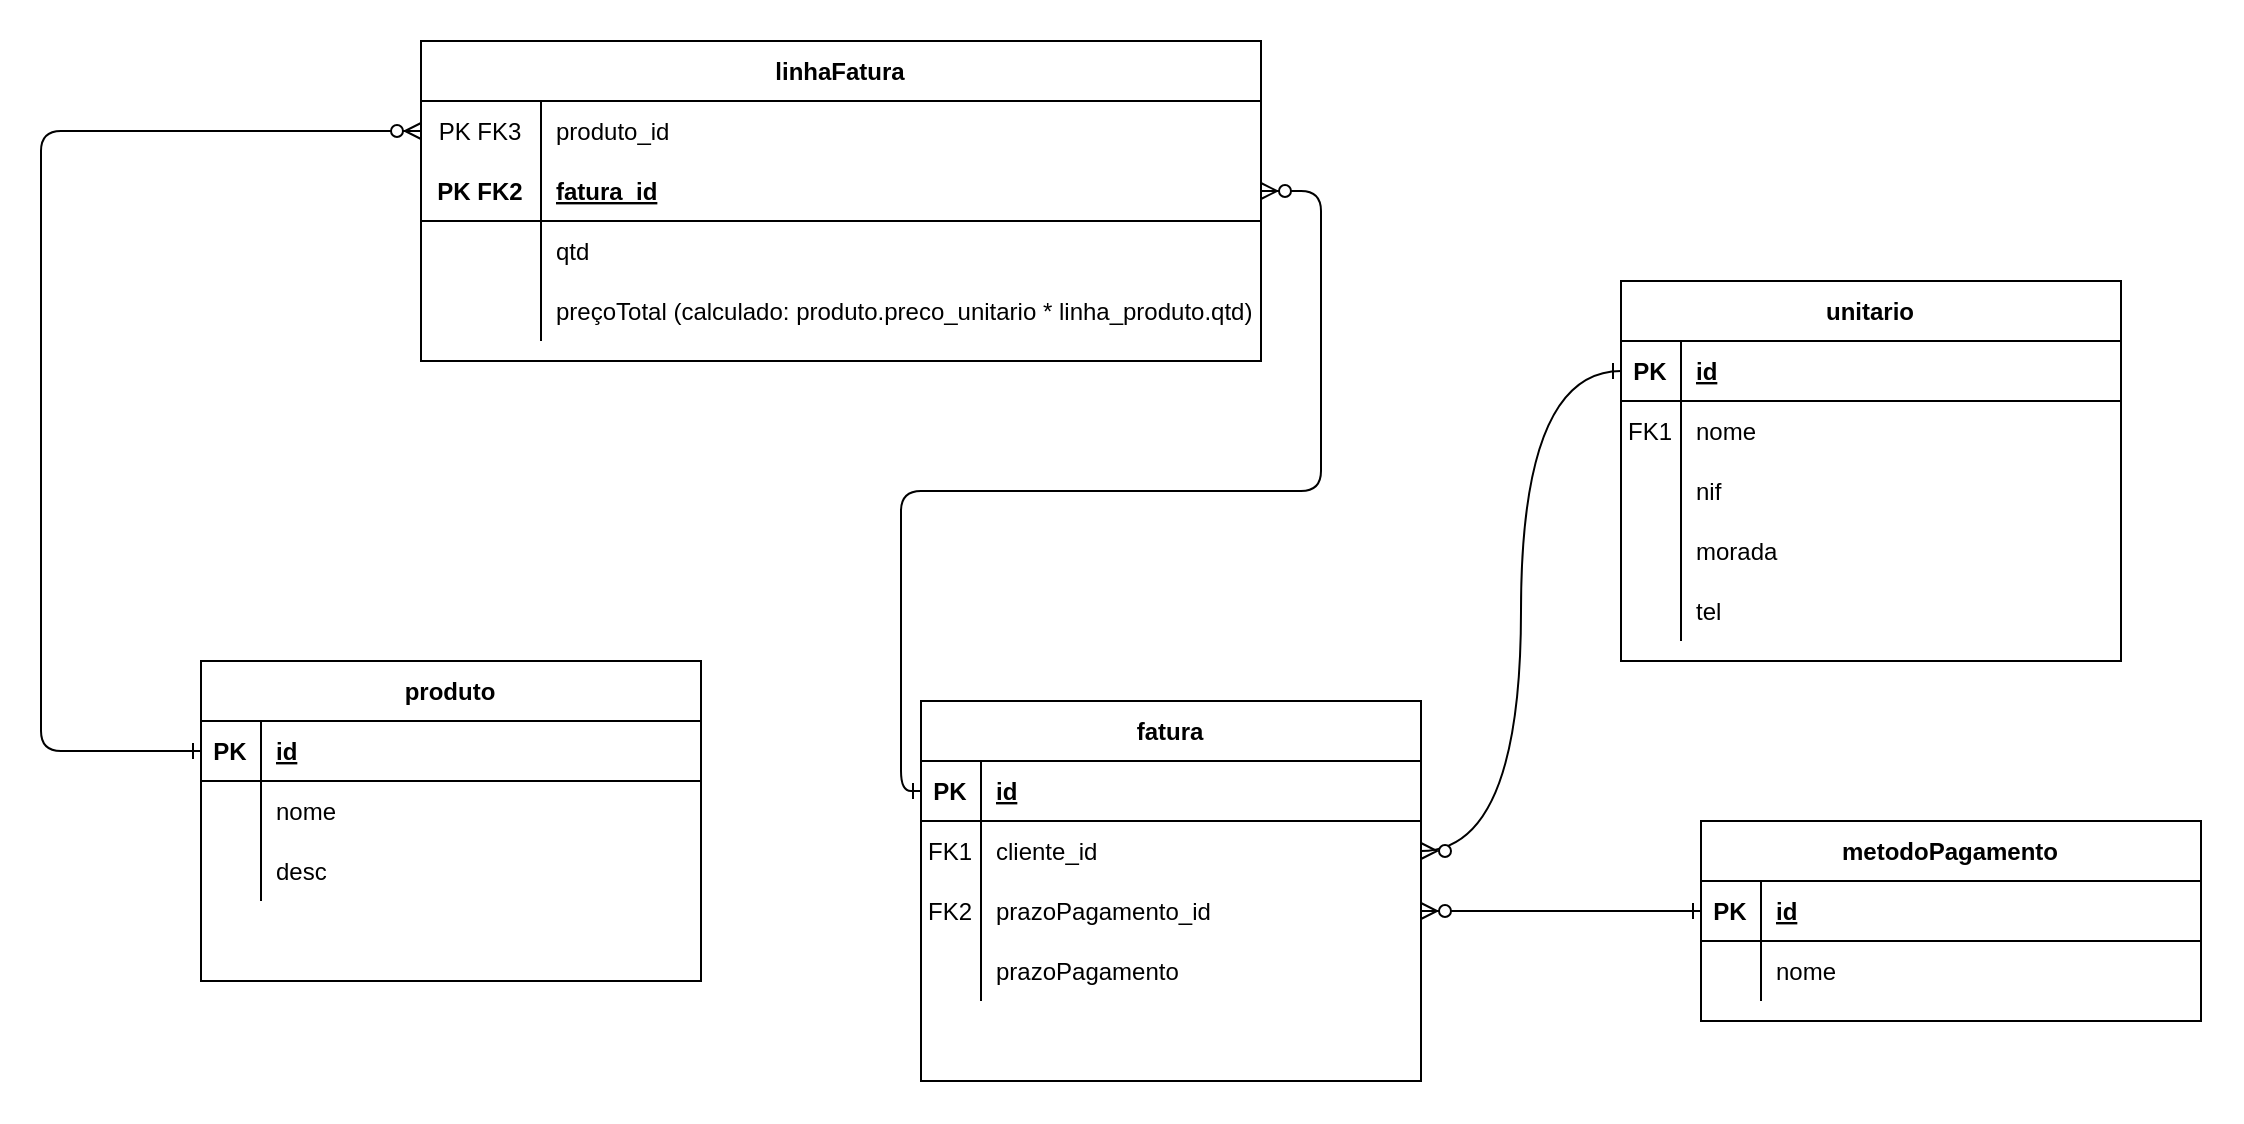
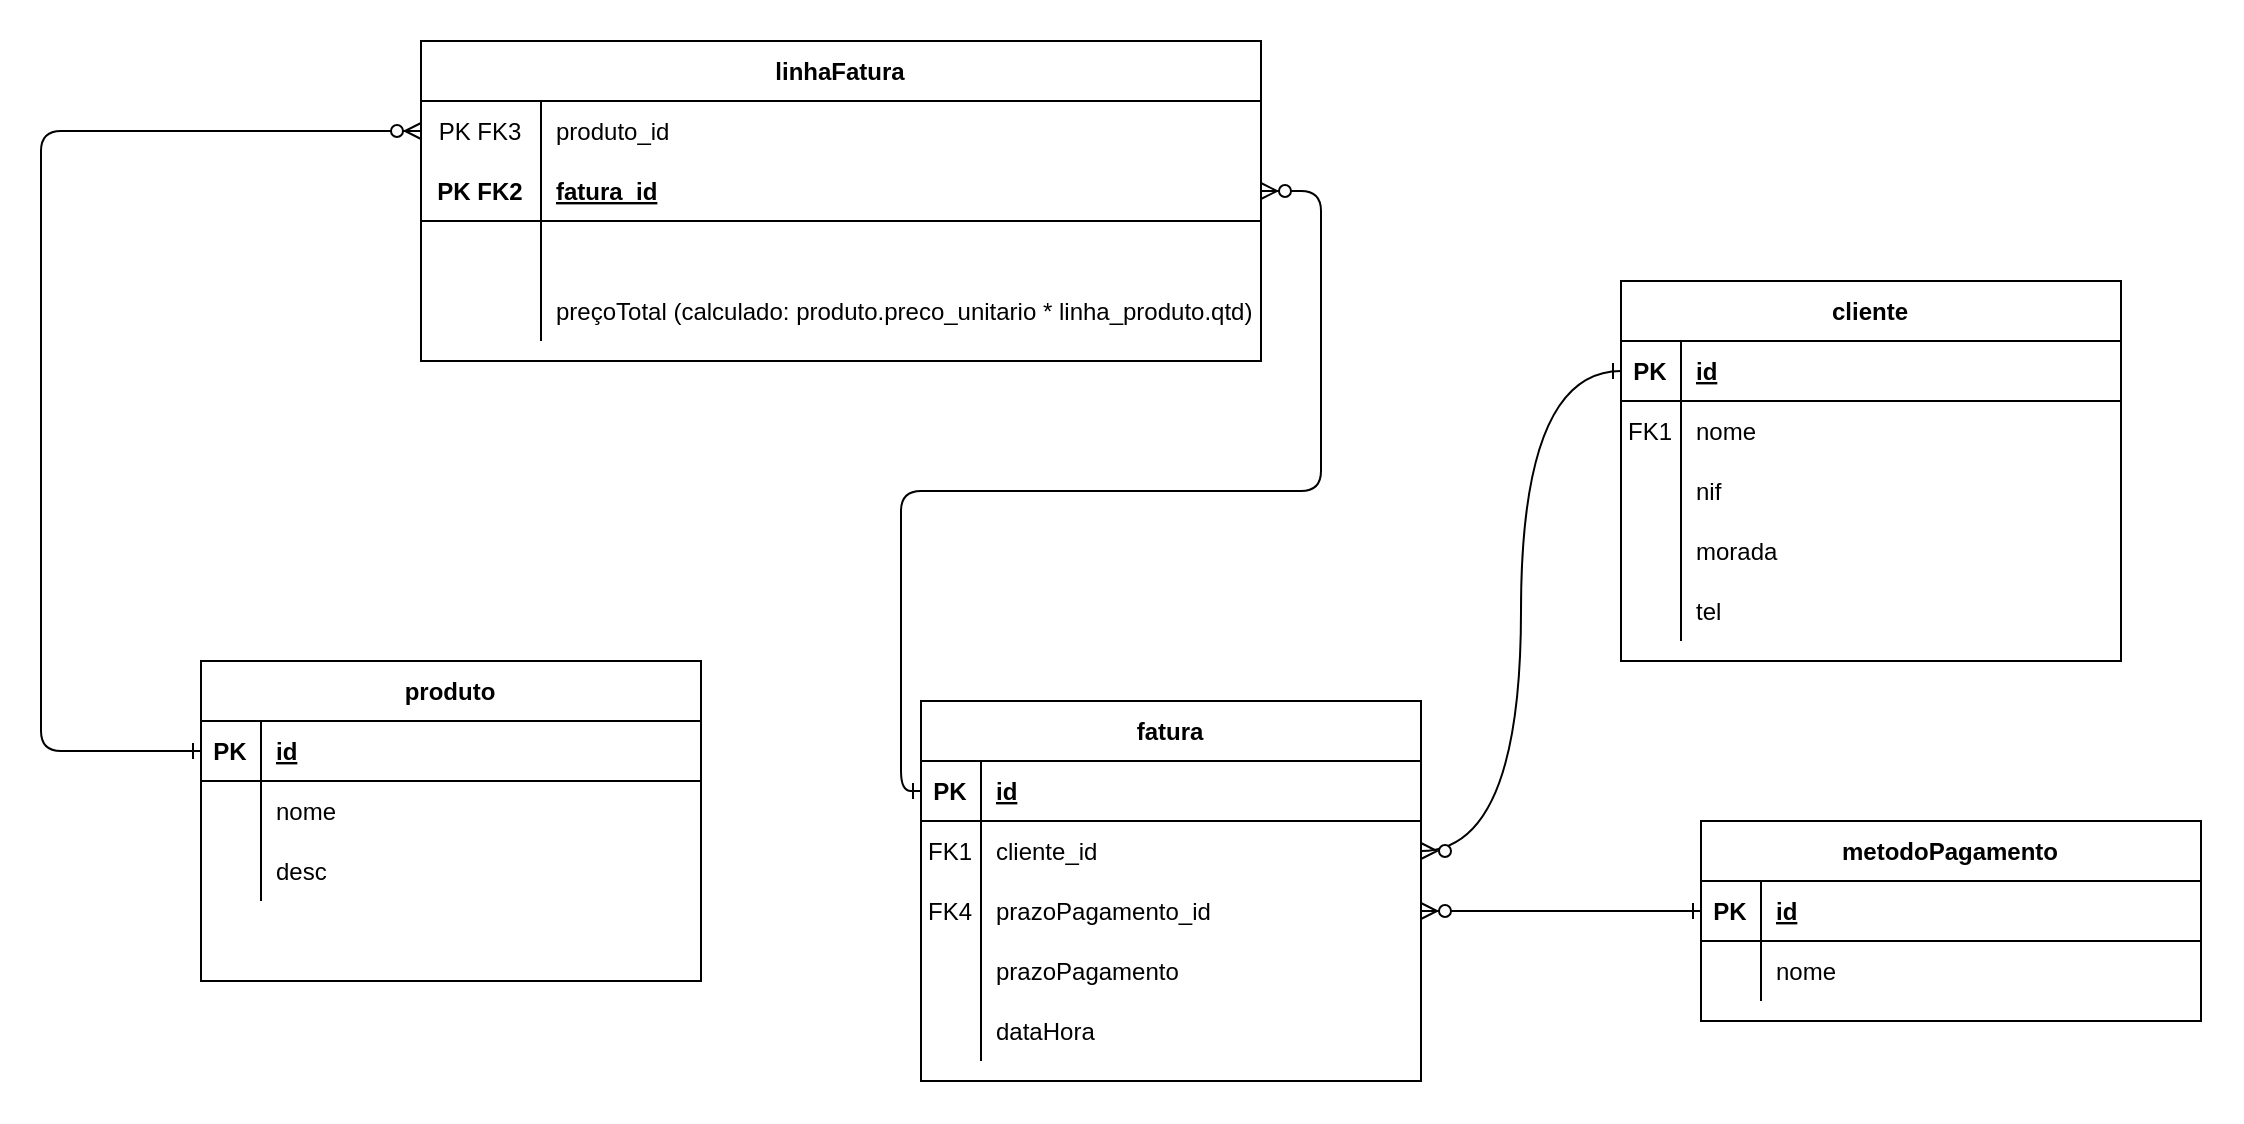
- <mxCell id="43" value="qtd" style="shape=partialRectangle;overflow=hidden;connectable=0;fillColor=none;top=0;left=0;bottom=0;right=0;align=left;spacingLeft=6;" vertex="1" parent="41"><mxGeometry x="60.0" width="360.0" height="30" as="geometry"><mxRectangle width="360.0" height="30" as="alternateBounds" /></mxGeometry></mxCell>
- <mxCell id="49" value="unitario" style="shape=table;startSize=30;container=1;collapsible=1;childLayout=tableLayout;fixedRows=1;rowLines=0;fontStyle=1;align=center;resizeLast=1;" vertex="1" parent="1"><mxGeometry x="810" y="140" width="250" height="190" as="geometry" /></mxCell>
+ <mxCell id="49" value="cliente" style="shape=table;startSize=30;container=1;collapsible=1;childLayout=tableLayout;fixedRows=1;rowLines=0;fontStyle=1;align=center;resizeLast=1;" vertex="1" parent="1"><mxGeometry x="810" y="140" width="250" height="190" as="geometry" /></mxCell>
- <mxCell id="11" value="FK2" style="shape=partialRectangle;overflow=hidden;connectable=0;fillColor=none;top=0;left=0;bottom=0;right=0;" vertex="1" parent="10"><mxGeometry width="30" height="30" as="geometry"><mxRectangle width="30" height="30" as="alternateBounds" /></mxGeometry></mxCell>
+ <mxCell id="11" value="FK4" style="shape=partialRectangle;overflow=hidden;connectable=0;fillColor=none;top=0;left=0;bottom=0;right=0;" vertex="1" parent="10"><mxGeometry width="30" height="30" as="geometry"><mxRectangle width="30" height="30" as="alternateBounds" /></mxGeometry></mxCell>
+ <mxCell id="18" value="dataHora" style="shape=partialRectangle;overflow=hidden;connectable=0;fillColor=none;top=0;left=0;bottom=0;right=0;align=left;spacingLeft=6;" vertex="1" parent="16"><mxGeometry x="30" width="220" height="30" as="geometry"><mxRectangle width="220" height="30" as="alternateBounds" /></mxGeometry></mxCell>
